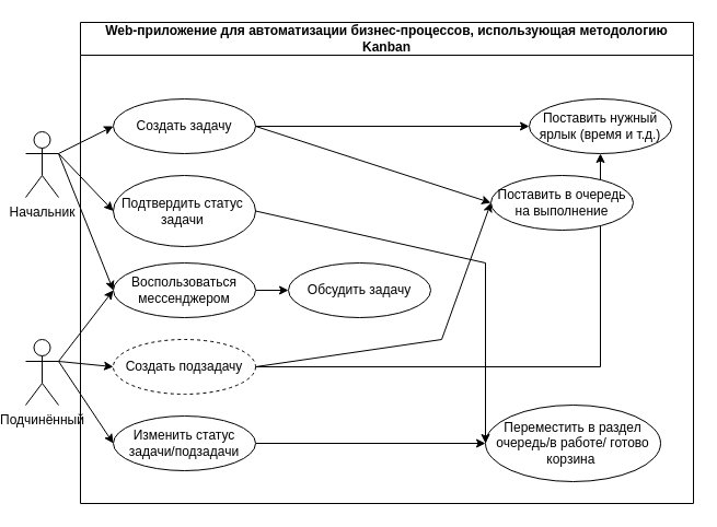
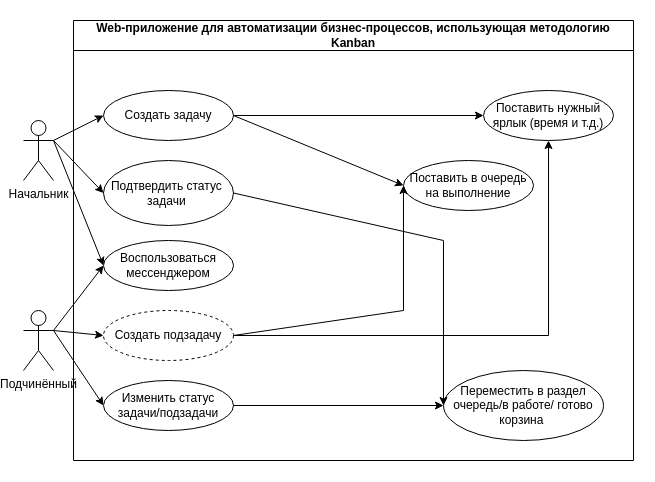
- <mxCell id="14" value="Поставить в очередь на выполнение" style="ellipse;whiteSpace=wrap;html=1;" vertex="1" parent="3"><mxGeometry x="375" y="140" width="130" height="50" as="geometry" /></mxCell>
+ <mxCell id="14" value="Поставить в очередь на выполнение" style="ellipse;whiteSpace=wrap;html=1;" vertex="1" parent="3"><mxGeometry x="330" y="140" width="130" height="50" as="geometry" /></mxCell>
- <mxCell id="10" value="" style="edgeStyle=orthogonalEdgeStyle;rounded=0;orthogonalLoop=1;jettySize=auto;html=1;" edge="1" parent="3" source="11" target="12"><mxGeometry relative="1" as="geometry" /></mxCell>
- <mxCell id="12" value="Обсудить задачу" style="ellipse;whiteSpace=wrap;html=1;" vertex="1" parent="3"><mxGeometry x="190" y="220" width="130" height="50" as="geometry" /></mxCell>
